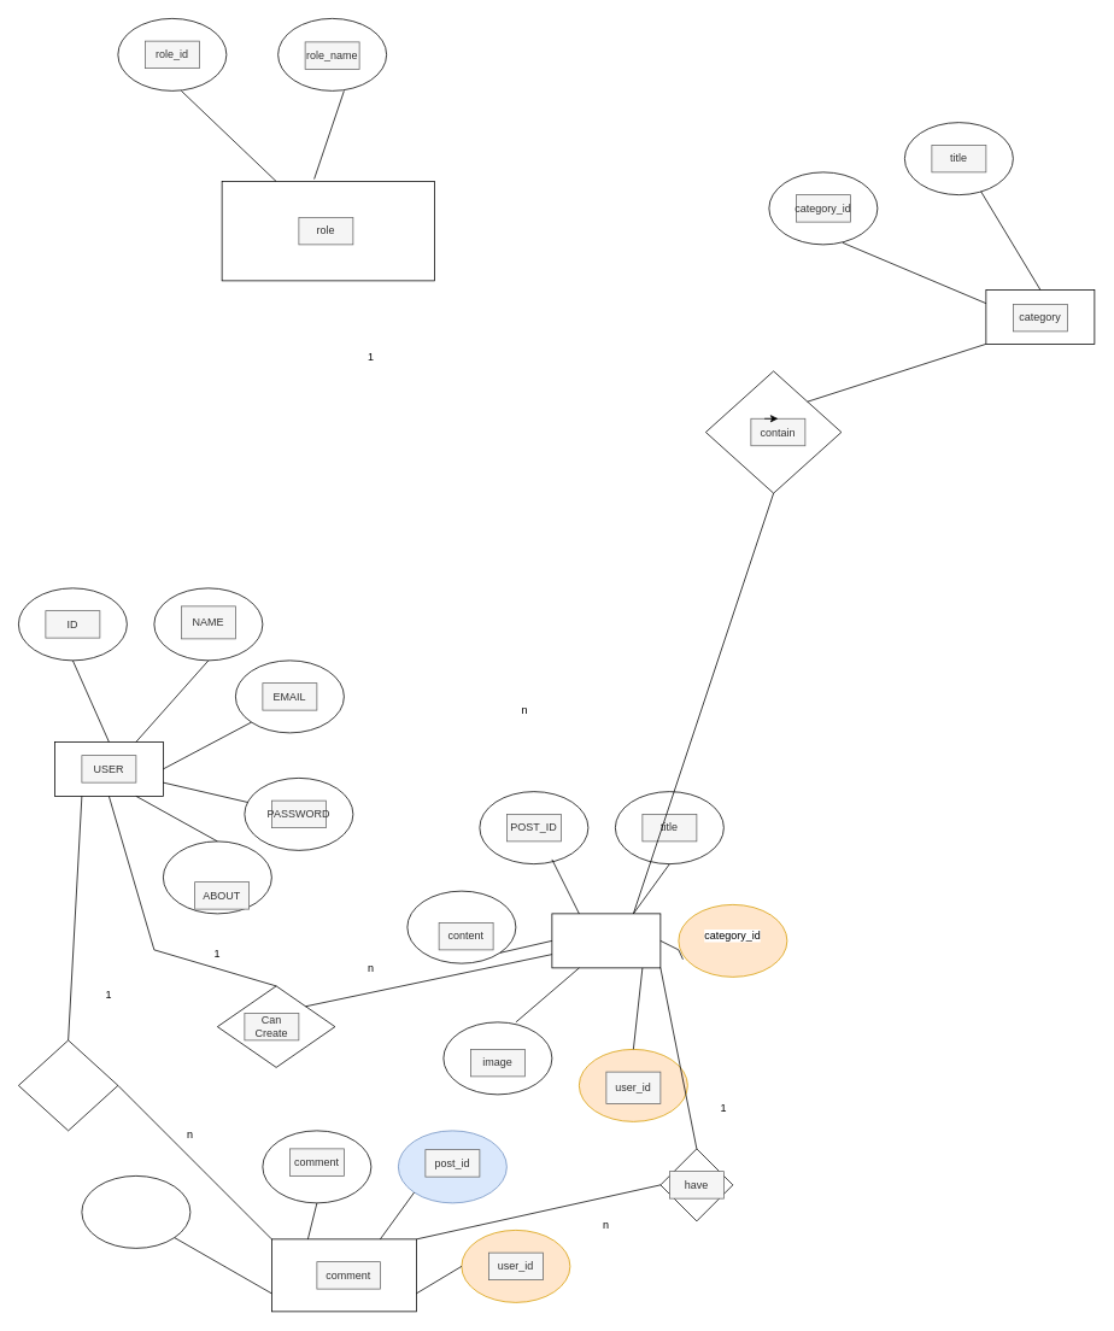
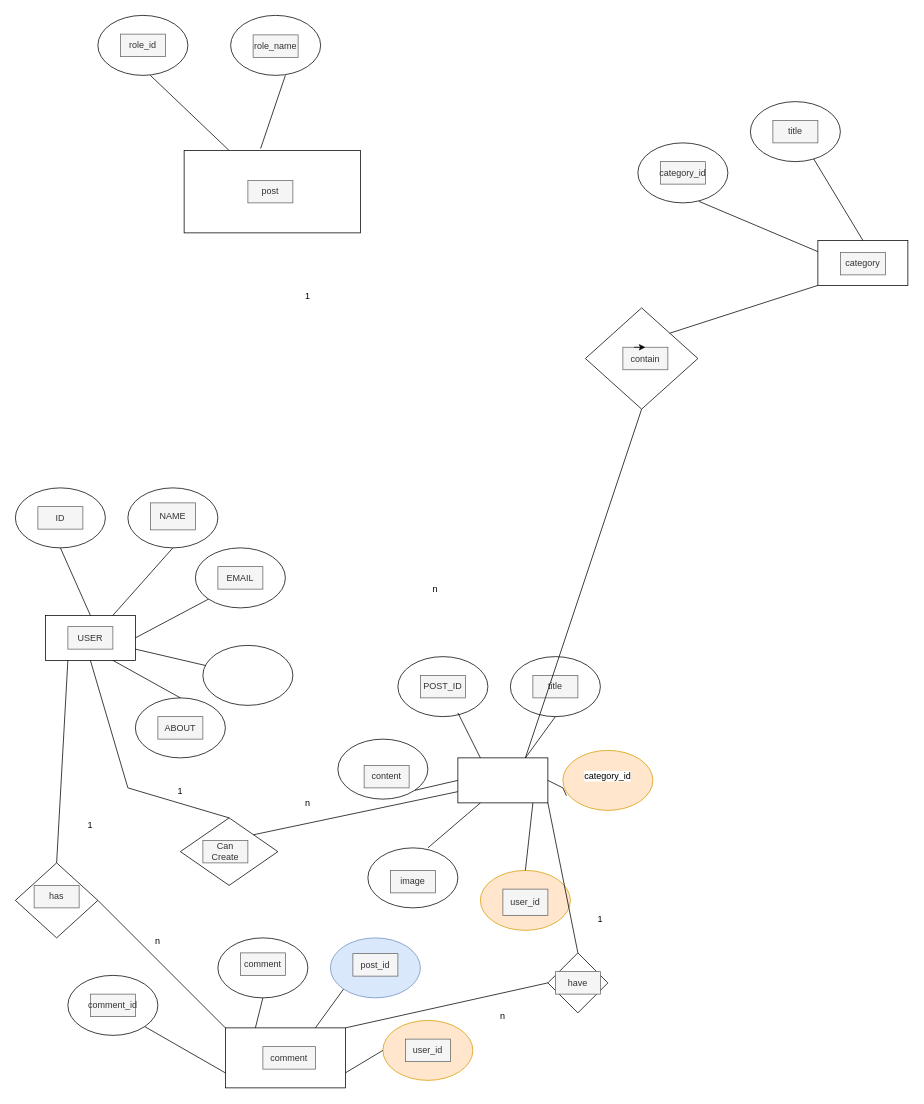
- <mxCell id="87" value="role" style="text;html=1;strokeColor=#666666;fillColor=#f5f5f5;align=center;verticalAlign=middle;whiteSpace=wrap;rounded=0;fontColor=#333333;" parent="1" vertex="1"><mxGeometry x="330" y="240" width="60" height="30" as="geometry" /></mxCell>
+ <mxCell id="87" value="post" style="text;html=1;strokeColor=#666666;fillColor=#f5f5f5;align=center;verticalAlign=middle;whiteSpace=wrap;rounded=0;fontColor=#333333;" parent="1" vertex="1"><mxGeometry x="330" y="240" width="60" height="30" as="geometry" /></mxCell>
- <mxCell id="15" value="PASSWORD" style="text;html=1;strokeColor=#666666;fillColor=#f5f5f5;align=center;verticalAlign=middle;whiteSpace=wrap;rounded=0;fontColor=#333333;" parent="1" vertex="1"><mxGeometry x="300" y="885" width="60" height="30" as="geometry" /></mxCell>
- <mxCell id="18" value="ABOUT" style="text;html=1;strokeColor=#666666;fillColor=#f5f5f5;align=center;verticalAlign=middle;whiteSpace=wrap;rounded=0;fontColor=#333333;" parent="1" vertex="1"><mxGeometry x="215" y="975" width="60" height="30" as="geometry" /></mxCell>
+ <mxCell id="18" value="ABOUT" style="text;html=1;strokeColor=#666666;fillColor=#f5f5f5;align=center;verticalAlign=middle;whiteSpace=wrap;rounded=0;fontColor=#333333;" parent="1" vertex="1"><mxGeometry x="210" y="955" width="60" height="30" as="geometry" /></mxCell>
+ <mxCell id="58" value="has" style="text;html=1;strokeColor=#666666;fillColor=#f5f5f5;align=center;verticalAlign=middle;whiteSpace=wrap;rounded=0;fontColor=#333333;" parent="1" vertex="1"><mxGeometry x="45" y="1180" width="60" height="30" as="geometry" /></mxCell>
+ <mxCell id="44" value="comment_id" style="text;html=1;strokeColor=#666666;fillColor=#f5f5f5;align=center;verticalAlign=middle;whiteSpace=wrap;rounded=0;fontColor=#333333;" parent="1" vertex="1"><mxGeometry x="120" y="1325" width="60" height="30" as="geometry" /></mxCell>
